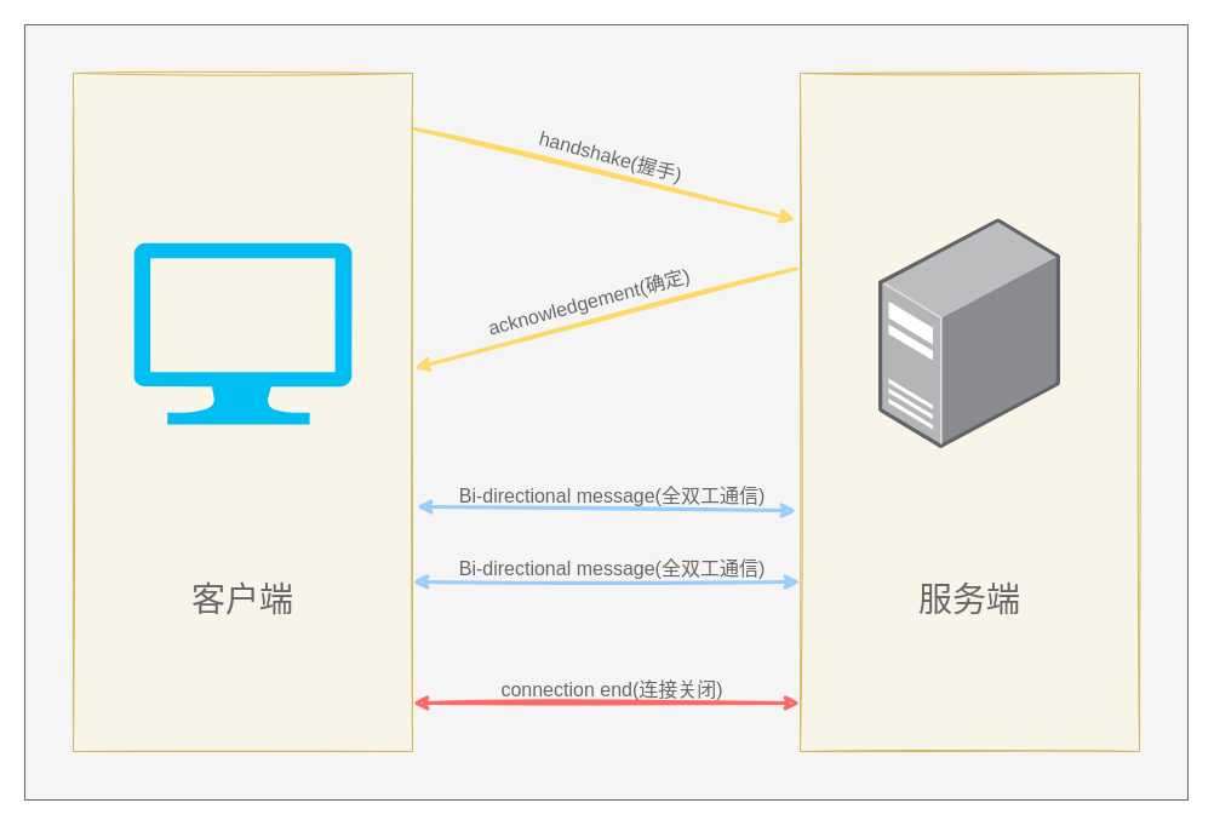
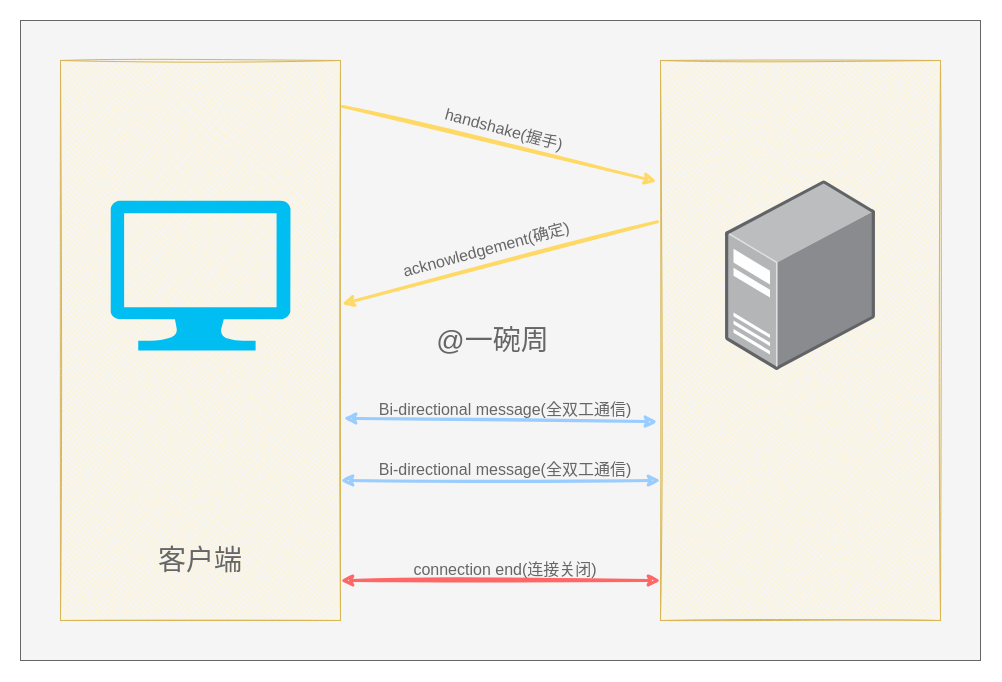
+ <mxCell id="19" value="&lt;font style=&quot;font-size: 28px&quot; color=&quot;#666666&quot;&gt;@一碗周&lt;/font&gt;" style="text;html=1;strokeColor=none;fillColor=none;align=center;verticalAlign=middle;whiteSpace=wrap;rounded=0;sketch=1;" parent="1" vertex="1"><mxGeometry x="435" y="325" width="115" height="30" as="geometry" /></mxCell>
- <mxCell id="7" value="&lt;font style=&quot;font-size: 28px&quot; color=&quot;#666666&quot;&gt;客户端&lt;/font&gt;" style="text;html=1;strokeColor=none;fillColor=none;align=center;verticalAlign=middle;whiteSpace=wrap;rounded=0;sketch=1;" parent="1" vertex="1"><mxGeometry x="150" y="480" width="100" height="30" as="geometry" /></mxCell>
+ <mxCell id="7" value="&lt;font style=&quot;font-size: 28px&quot; color=&quot;#666666&quot;&gt;客户端&lt;/font&gt;" style="text;html=1;strokeColor=none;fillColor=none;align=center;verticalAlign=middle;whiteSpace=wrap;rounded=0;sketch=1;" parent="1" vertex="1"><mxGeometry x="150" y="545" width="100" height="30" as="geometry" /></mxCell>
- <mxCell id="8" value="&lt;font style=&quot;font-size: 28px&quot; color=&quot;#666666&quot;&gt;服务端&lt;/font&gt;" style="text;html=1;strokeColor=none;fillColor=none;align=center;verticalAlign=middle;whiteSpace=wrap;rounded=0;sketch=1;" parent="1" vertex="1"><mxGeometry x="750" y="480" width="100" height="30" as="geometry" /></mxCell>
